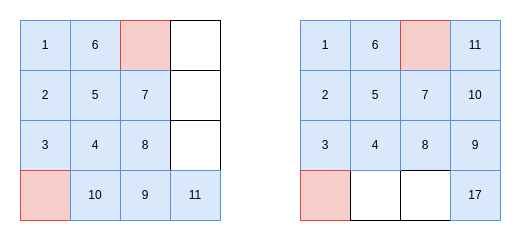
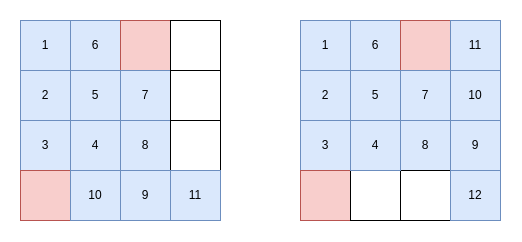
- <mxCell id="32" value="17" style="rounded=0;whiteSpace=wrap;html=1;fillColor=#dae8fc;strokeColor=#6c8ebf;" vertex="1" parent="1"><mxGeometry x="450" y="170" width="50" height="50" as="geometry" /></mxCell>
+ <mxCell id="32" value="12" style="rounded=0;whiteSpace=wrap;html=1;fillColor=#dae8fc;strokeColor=#6c8ebf;" vertex="1" parent="1"><mxGeometry x="450" y="170" width="50" height="50" as="geometry" /></mxCell>
